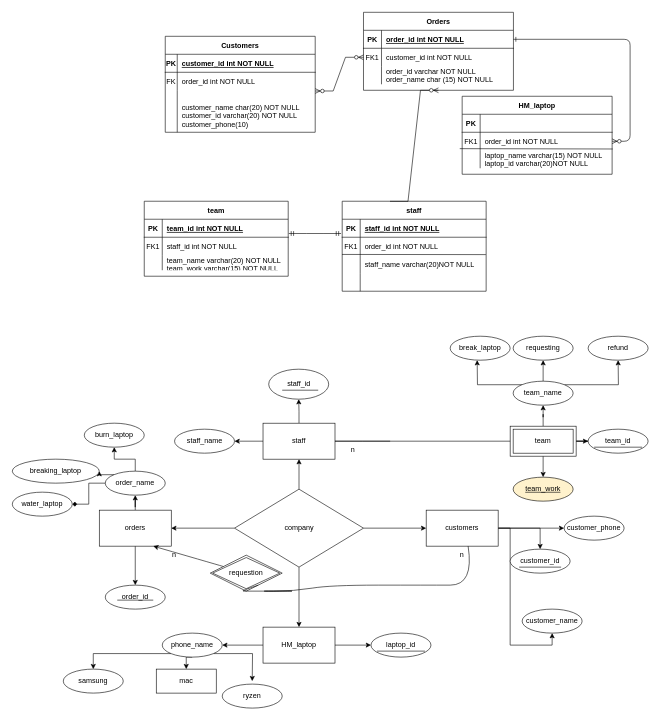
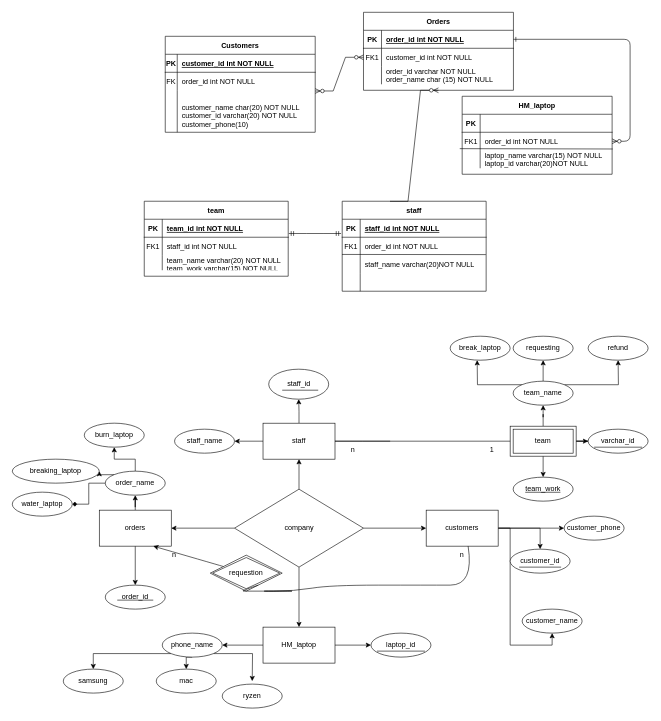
- <mxCell id="77" value="team_id" style="ellipse;whiteSpace=wrap;html=1;align=center;" vertex="1" parent="1"><mxGeometry x="980" y="715" width="100" height="40" as="geometry" /></mxCell>
+ <mxCell id="77" value="varchar_id" style="ellipse;whiteSpace=wrap;html=1;align=center;" vertex="1" parent="1"><mxGeometry x="980" y="715" width="100" height="40" as="geometry" /></mxCell>
+ <mxCell id="76" value="1" style="text;html=1;strokeColor=none;fillColor=none;align=center;verticalAlign=middle;whiteSpace=wrap;rounded=0;" vertex="1" parent="1"><mxGeometry x="790" y="735" width="60" height="30" as="geometry" /></mxCell>
- <mxCell id="111" value="team_work&lt;br&gt;" style="ellipse;whiteSpace=wrap;html=1;align=center;fontStyle=4;fillColor=#fff2cc;" vertex="1" parent="1"><mxGeometry x="855" y="795" width="100" height="40" as="geometry" /></mxCell>
+ <mxCell id="111" value="team_work&lt;br&gt;" style="ellipse;whiteSpace=wrap;html=1;align=center;fontStyle=4;" vertex="1" parent="1"><mxGeometry x="855" y="795" width="100" height="40" as="geometry" /></mxCell>
- <mxCell id="106" value="mac" style="whiteSpace=wrap;html=1;align=center;rounded=0;" vertex="1" parent="1"><mxGeometry x="260" y="1115" width="100" height="40" as="geometry" /></mxCell>
+ <mxCell id="106" value="mac" style="ellipse;whiteSpace=wrap;html=1;align=center;" vertex="1" parent="1"><mxGeometry x="260" y="1115" width="100" height="40" as="geometry" /></mxCell>
